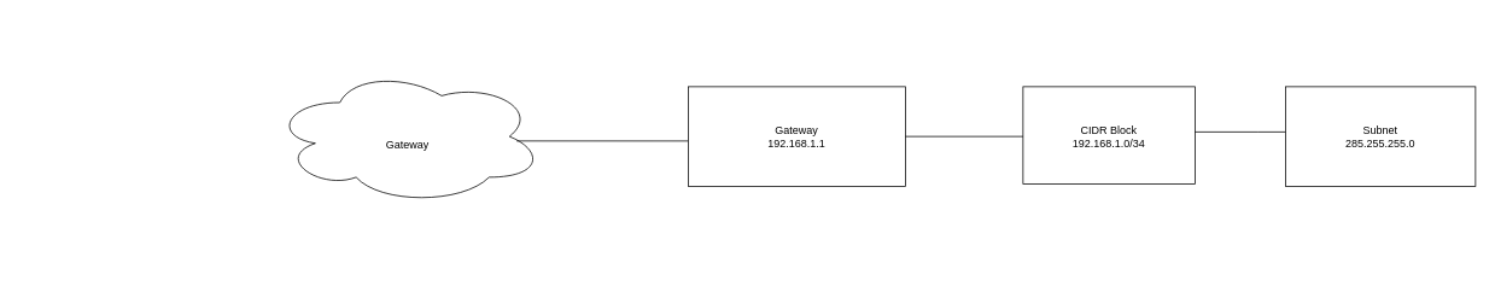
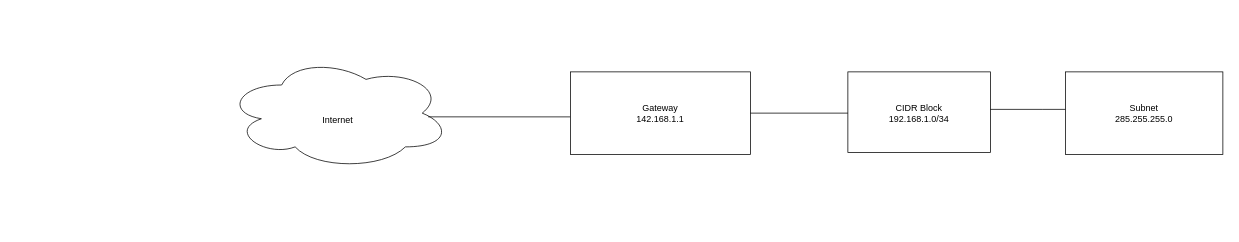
- <mxCell id="5" value="&lt;div&gt;Gateway&lt;/div&gt;&lt;div&gt;192.168.1.1&lt;br&gt;&lt;/div&gt;" style="rounded=0;whiteSpace=wrap;html=1;" vertex="1" parent="1"><mxGeometry x="760" y="95" width="240" height="110" as="geometry" /></mxCell>
+ <mxCell id="5" value="&lt;div&gt;Gateway&lt;/div&gt;&lt;div&gt;142.168.1.1&lt;br&gt;&lt;/div&gt;" style="rounded=0;whiteSpace=wrap;html=1;" vertex="1" parent="1"><mxGeometry x="760" y="95" width="240" height="110" as="geometry" /></mxCell>
- <mxCell id="3" value="Gateway" style="text;strokeColor=none;align=center;fillColor=none;html=1;verticalAlign=middle;whiteSpace=wrap;rounded=0;" vertex="1" parent="1"><mxGeometry x="20" y="20" width="860" height="280" as="geometry" /></mxCell>
+ <mxCell id="3" value="Internet" style="text;strokeColor=none;align=center;fillColor=none;html=1;verticalAlign=middle;whiteSpace=wrap;rounded=0;" vertex="1" parent="1"><mxGeometry x="20" y="20" width="860" height="280" as="geometry" /></mxCell>
